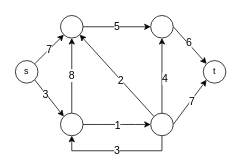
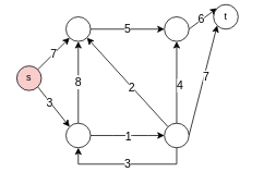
- <mxCell id="5" value="s" style="ellipse;whiteSpace=wrap;html=1;aspect=fixed;" parent="1" vertex="1"><mxGeometry x="20" y="80" width="30" height="30" as="geometry" /></mxCell>
+ <mxCell id="5" value="s" style="ellipse;whiteSpace=wrap;html=1;aspect=fixed;fillColor=#f8cecc;" parent="1" vertex="1"><mxGeometry x="20" y="80" width="30" height="30" as="geometry" /></mxCell>
- <mxCell id="23" value="t" style="ellipse;whiteSpace=wrap;html=1;aspect=fixed;" parent="1" vertex="1"><mxGeometry x="270" y="80" width="30" height="30" as="geometry" /></mxCell>
+ <mxCell id="23" value="t" style="ellipse;whiteSpace=wrap;html=1;aspect=fixed;" parent="1" vertex="1"><mxGeometry x="260" y="5" width="30" height="30" as="geometry" /></mxCell>
